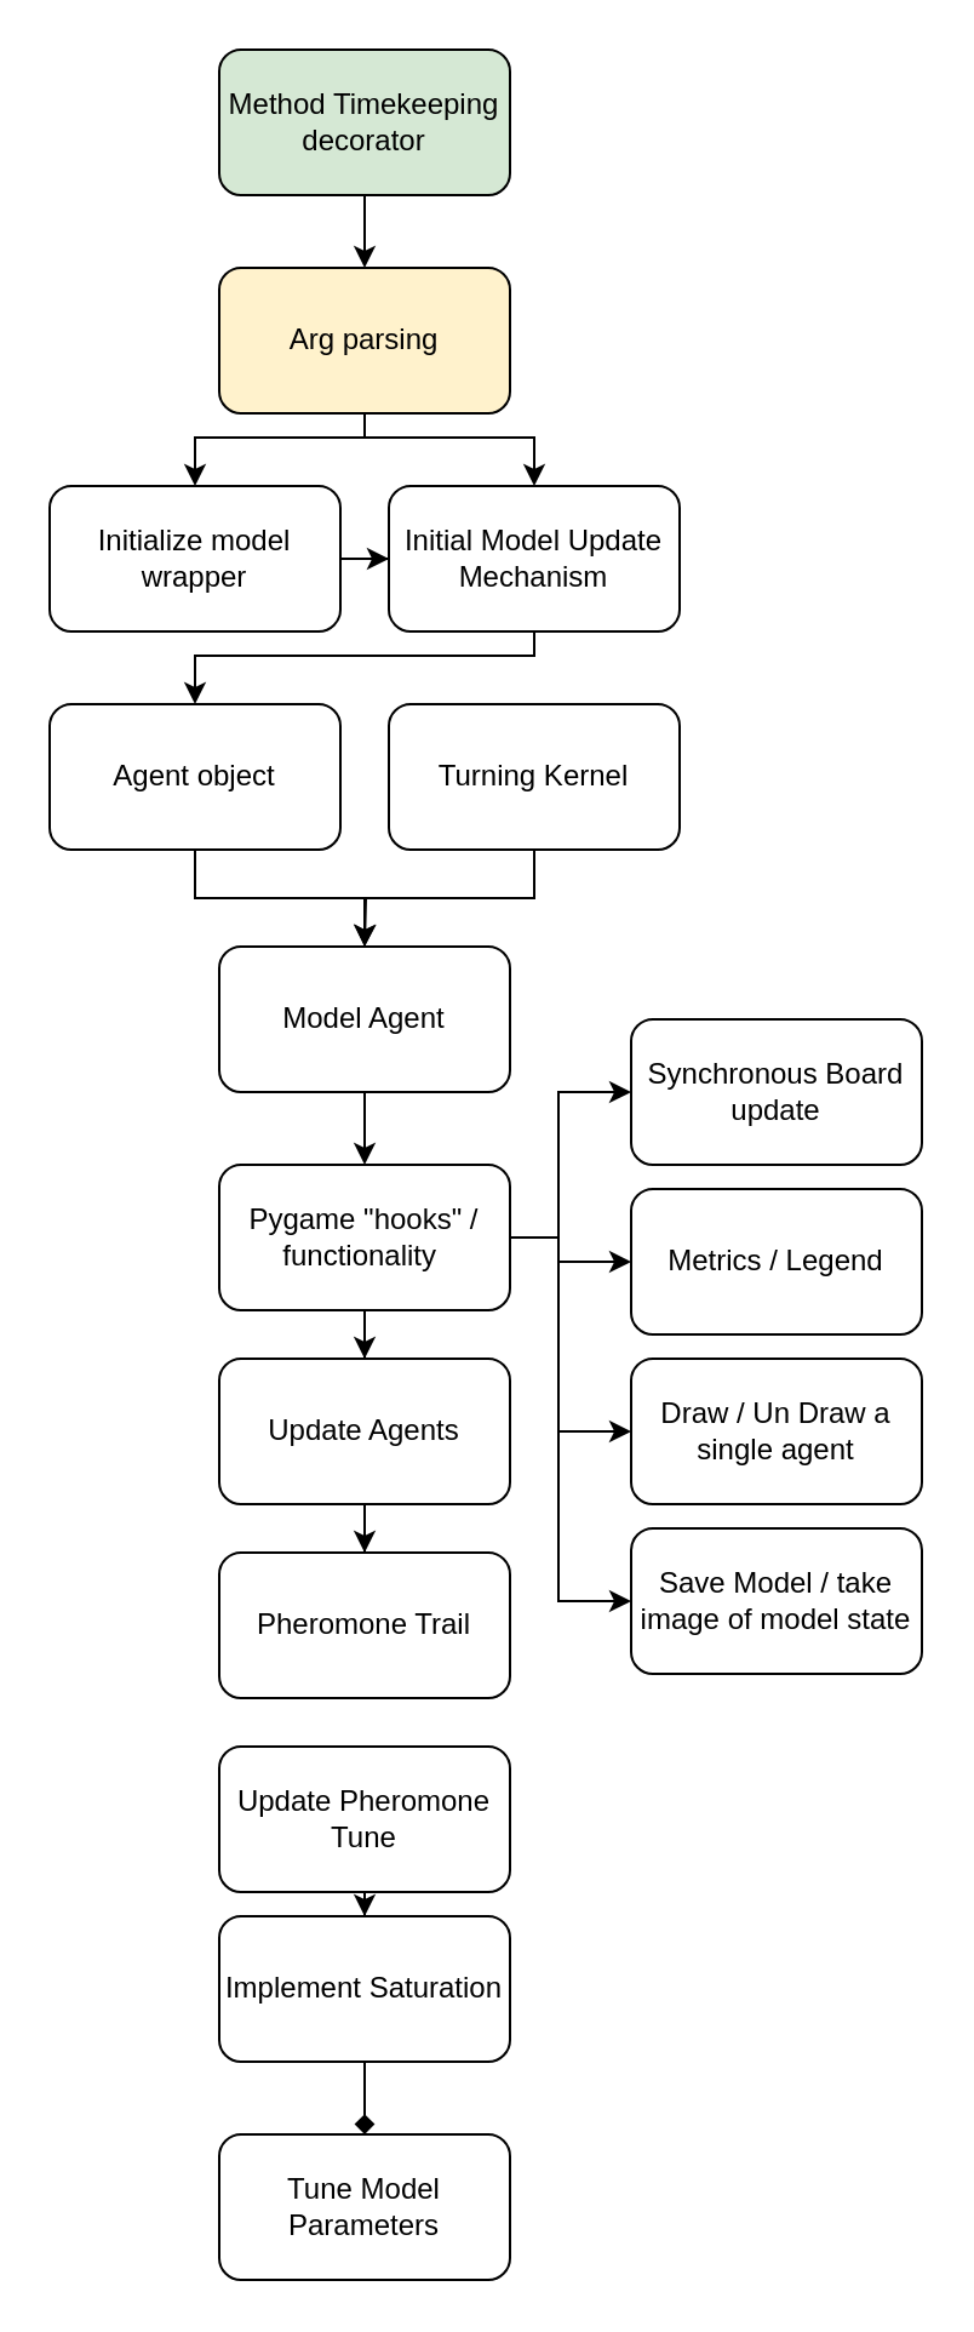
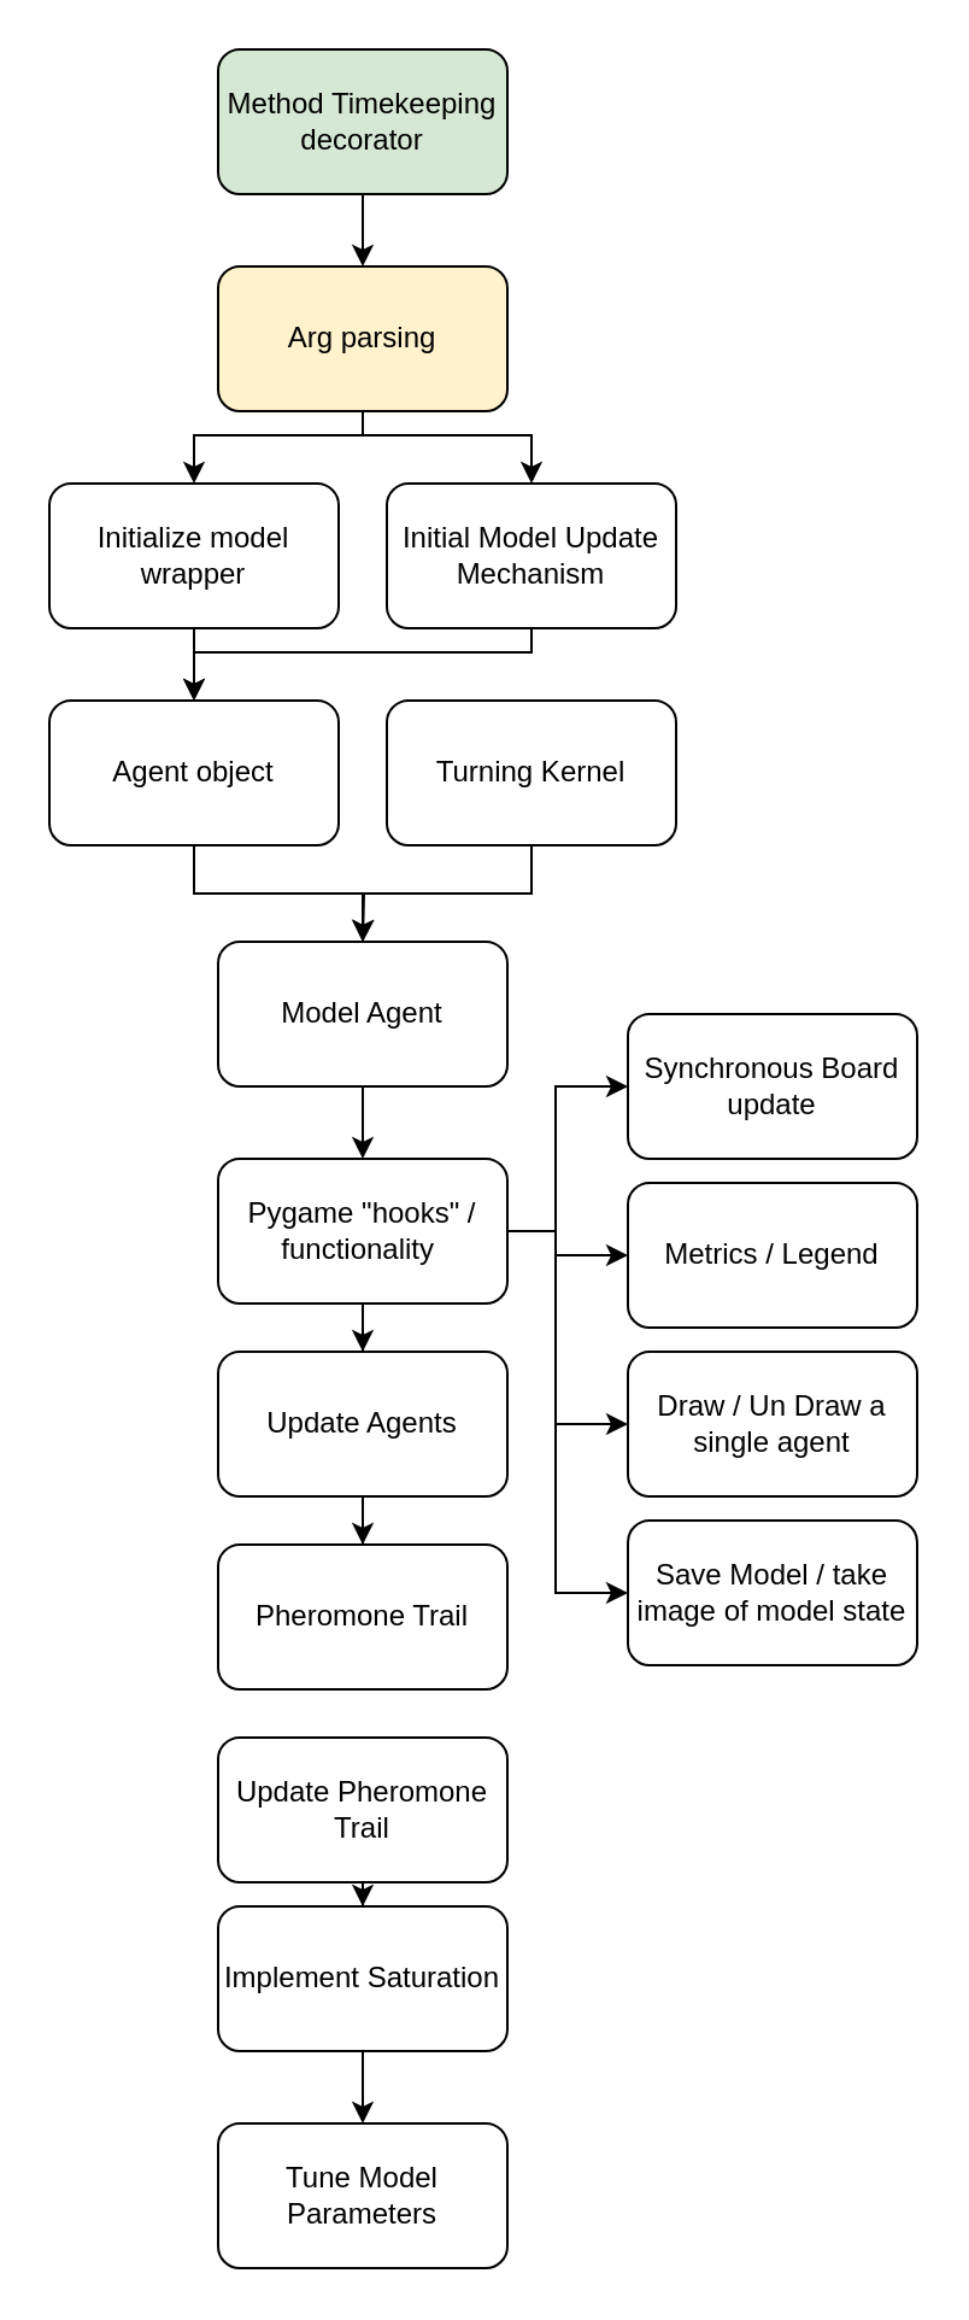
- <mxCell id="5" value="" style="edgeStyle=orthogonalEdgeStyle;rounded=0;orthogonalLoop=1;jettySize=auto;html=1;" edge="1" parent="1" source="6" target="28"><mxGeometry relative="1" as="geometry" /></mxCell>
+ <mxCell id="5" value="" style="edgeStyle=orthogonalEdgeStyle;rounded=0;orthogonalLoop=1;jettySize=auto;html=1;" edge="1" parent="1" source="6" target="8"><mxGeometry relative="1" as="geometry" /></mxCell>
- <mxCell id="21" value="Update Pheromone Tune" style="rounded=1;whiteSpace=wrap;html=1;" vertex="1" parent="1"><mxGeometry x="90" y="720" width="120" height="60" as="geometry" /></mxCell>
+ <mxCell id="21" value="Update Pheromone Trail" style="rounded=1;whiteSpace=wrap;html=1;" vertex="1" parent="1"><mxGeometry x="90" y="720" width="120" height="60" as="geometry" /></mxCell>
- <mxCell id="29" style="edgeStyle=orthogonalEdgeStyle;rounded=0;orthogonalLoop=1;jettySize=auto;html=1;endArrow=diamond;" edge="1" parent="1" source="30" target="34"><mxGeometry relative="1" as="geometry" /></mxCell>
+ <mxCell id="29" style="edgeStyle=orthogonalEdgeStyle;rounded=0;orthogonalLoop=1;jettySize=auto;html=1;" edge="1" parent="1" source="30" target="34"><mxGeometry relative="1" as="geometry" /></mxCell>
